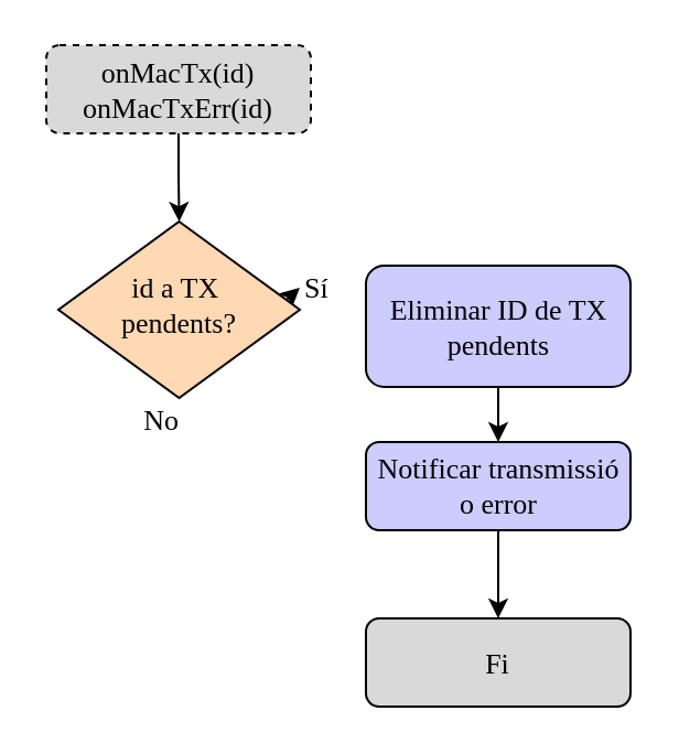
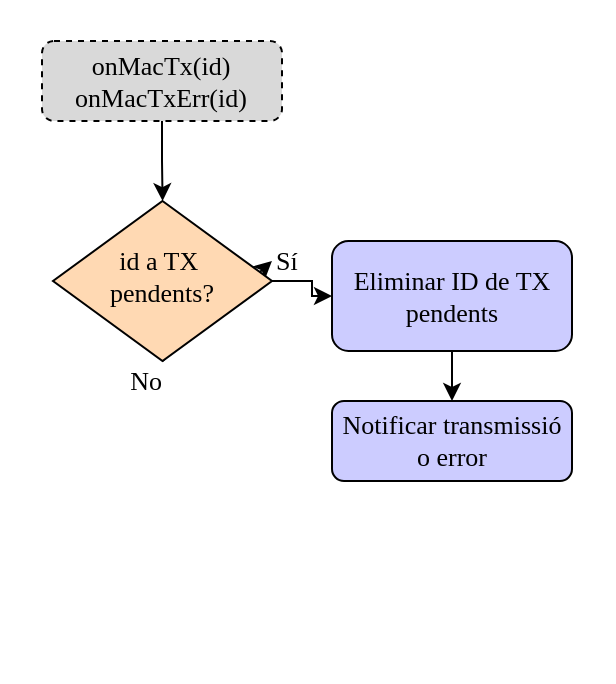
+ <mxCell id="3" value="" style="edgeStyle=orthogonalEdgeStyle;rounded=0;orthogonalLoop=1;jettySize=auto;html=1;" edge="1" parent="1" source="5" target="8"><mxGeometry relative="1" as="geometry" /></mxCell>
- <mxCell id="11" value="" style="edgeStyle=orthogonalEdgeStyle;rounded=0;orthogonalLoop=1;jettySize=auto;html=1;" edge="1" parent="1" source="12" target="2"><mxGeometry relative="1" as="geometry" /></mxCell>
- <mxCell id="2" value="Fi" style="rounded=1;fontSize=13;glass=0;strokeWidth=1;shadow=0;fontFamily=Computer Modern;fillColor=light-dark(#d9d9d9, #CCCCCC);fontStyle=0;verticalAlign=middle;" vertex="1" parent="1"><mxGeometry x="165.5" y="280" width="120" height="40" as="geometry" /></mxCell>
